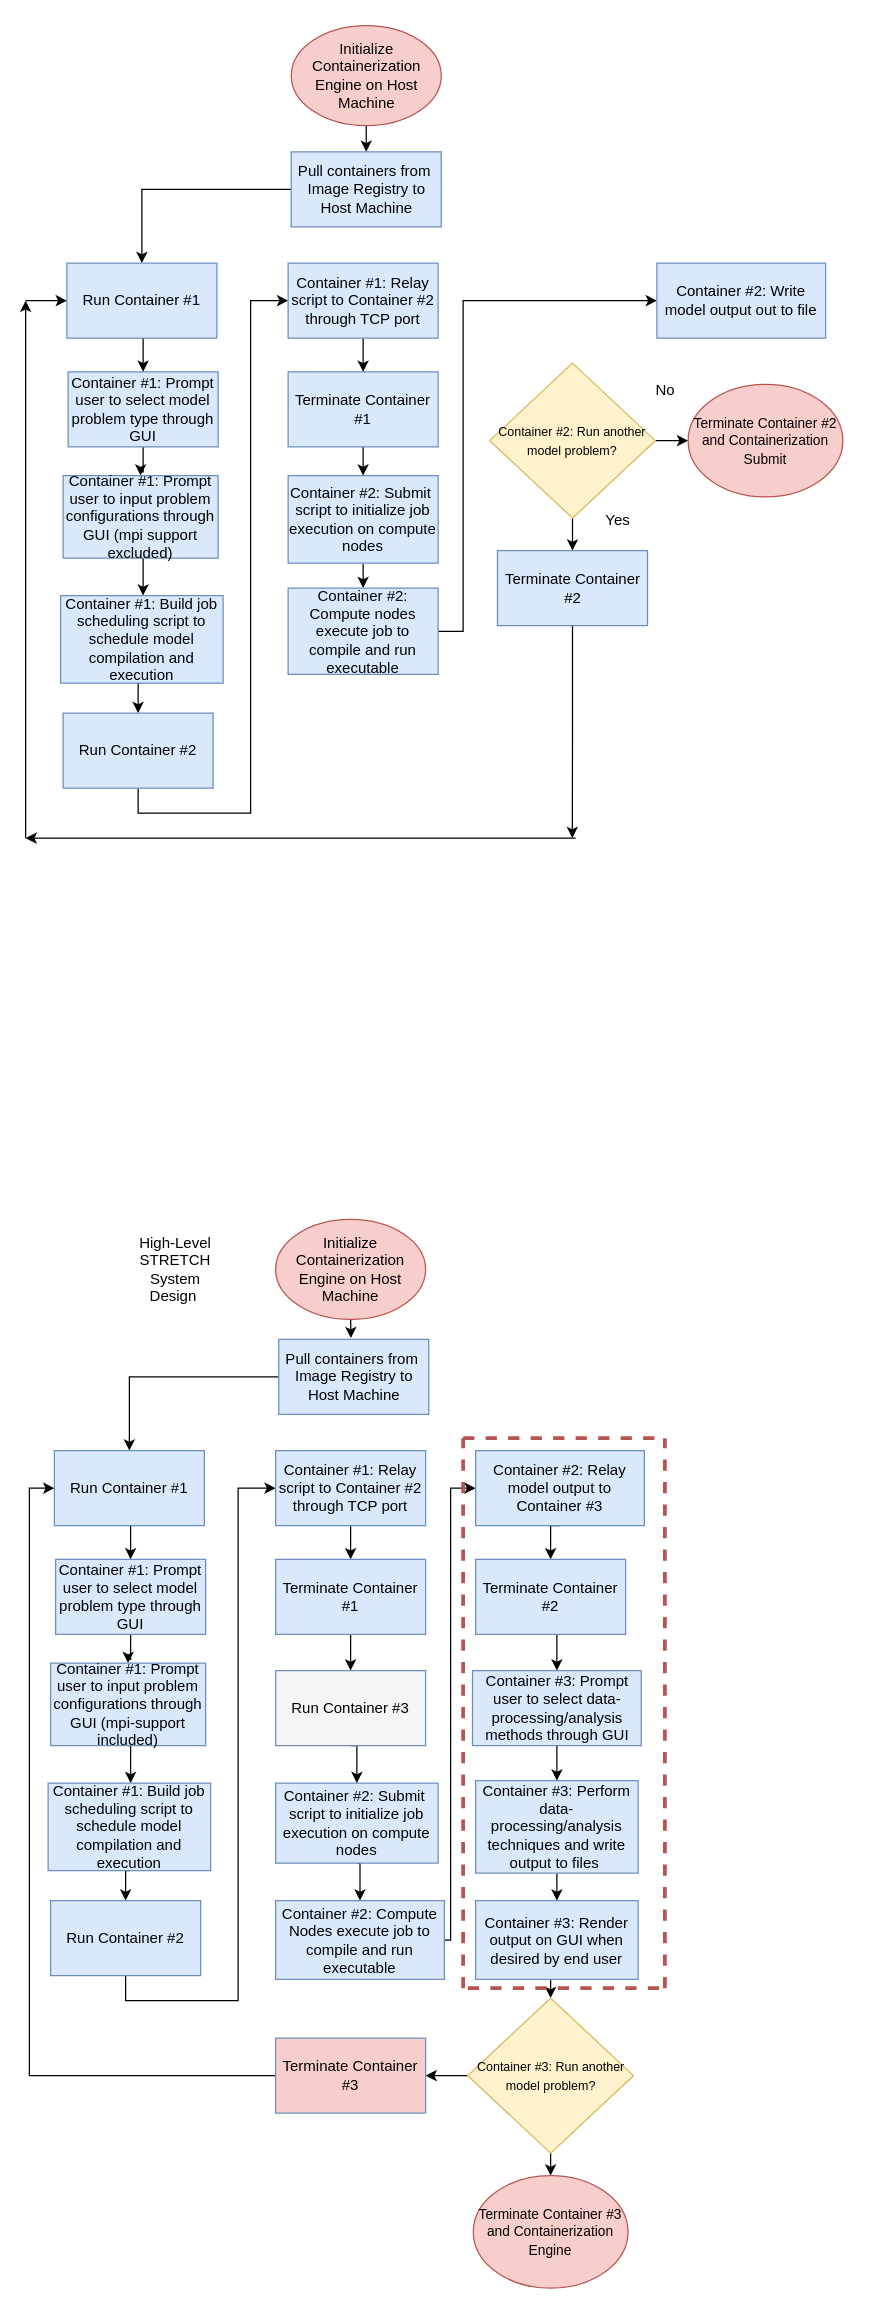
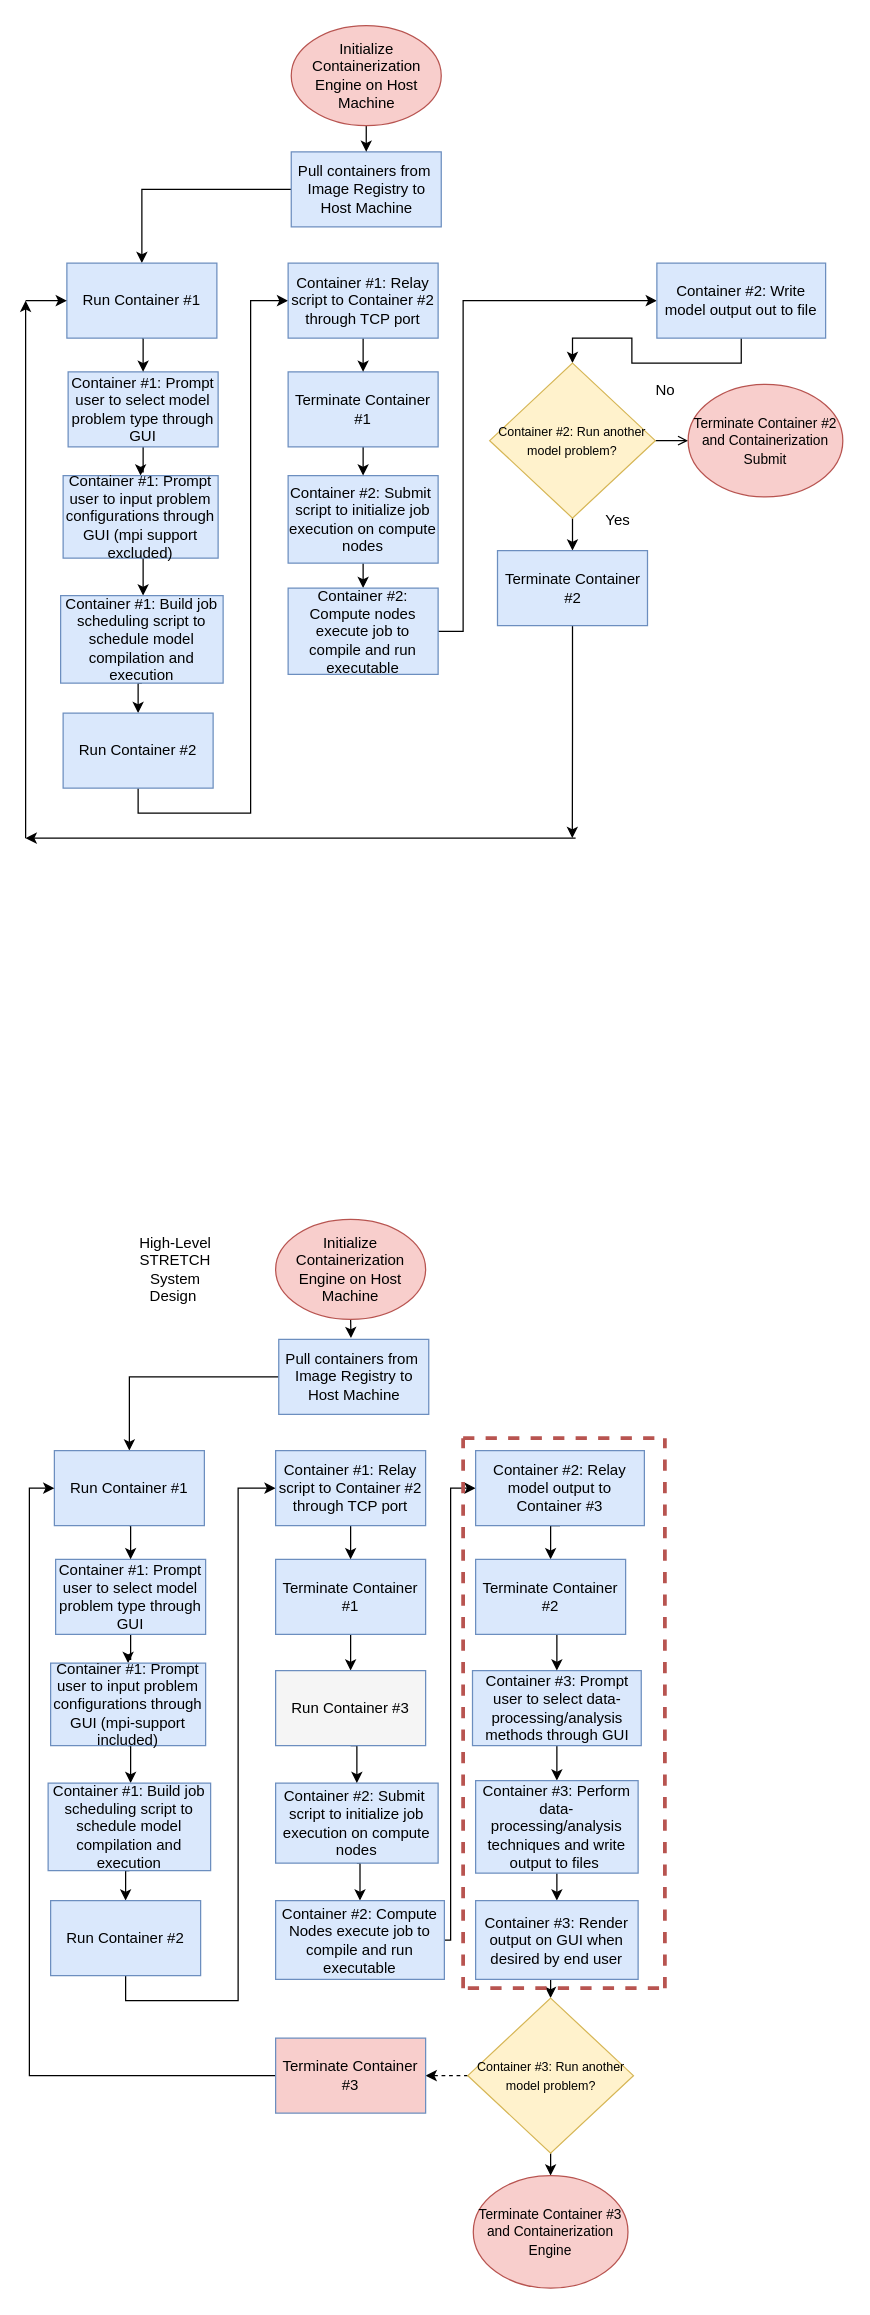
+ <mxCell id="63" style="edgeStyle=orthogonalEdgeStyle;rounded=0;orthogonalLoop=1;jettySize=auto;html=1;exitX=0.5;exitY=1;exitDx=0;exitDy=0;entryX=0.5;entryY=0;entryDx=0;entryDy=0;" parent="1" source="64" target="67" edge="1"><mxGeometry relative="1" as="geometry" /></mxCell>
- <mxCell id="65" style="edgeStyle=orthogonalEdgeStyle;rounded=0;orthogonalLoop=1;jettySize=auto;html=1;exitX=1;exitY=0.5;exitDx=0;exitDy=0;entryX=0;entryY=0.5;entryDx=0;entryDy=0;" parent="1" source="67" target="68" edge="1"><mxGeometry relative="1" as="geometry" /></mxCell>
+ <mxCell id="65" style="edgeStyle=orthogonalEdgeStyle;rounded=0;orthogonalLoop=1;jettySize=auto;html=1;exitX=1;exitY=0.5;exitDx=0;exitDy=0;entryX=0;entryY=0.5;entryDx=0;entryDy=0;endArrow=open;" parent="1" source="67" target="68" edge="1"><mxGeometry relative="1" as="geometry" /></mxCell>
- <mxCell id="35" style="edgeStyle=orthogonalEdgeStyle;rounded=0;orthogonalLoop=1;jettySize=auto;html=1;exitX=0;exitY=0.5;exitDx=0;exitDy=0;entryX=1;entryY=0.5;entryDx=0;entryDy=0;" parent="1" source="37" target="42" edge="1"><mxGeometry relative="1" as="geometry" /></mxCell>
+ <mxCell id="35" style="edgeStyle=orthogonalEdgeStyle;rounded=0;orthogonalLoop=1;jettySize=auto;html=1;exitX=0;exitY=0.5;exitDx=0;exitDy=0;entryX=1;entryY=0.5;entryDx=0;entryDy=0;dashed=1;" parent="1" source="37" target="42" edge="1"><mxGeometry relative="1" as="geometry" /></mxCell>
